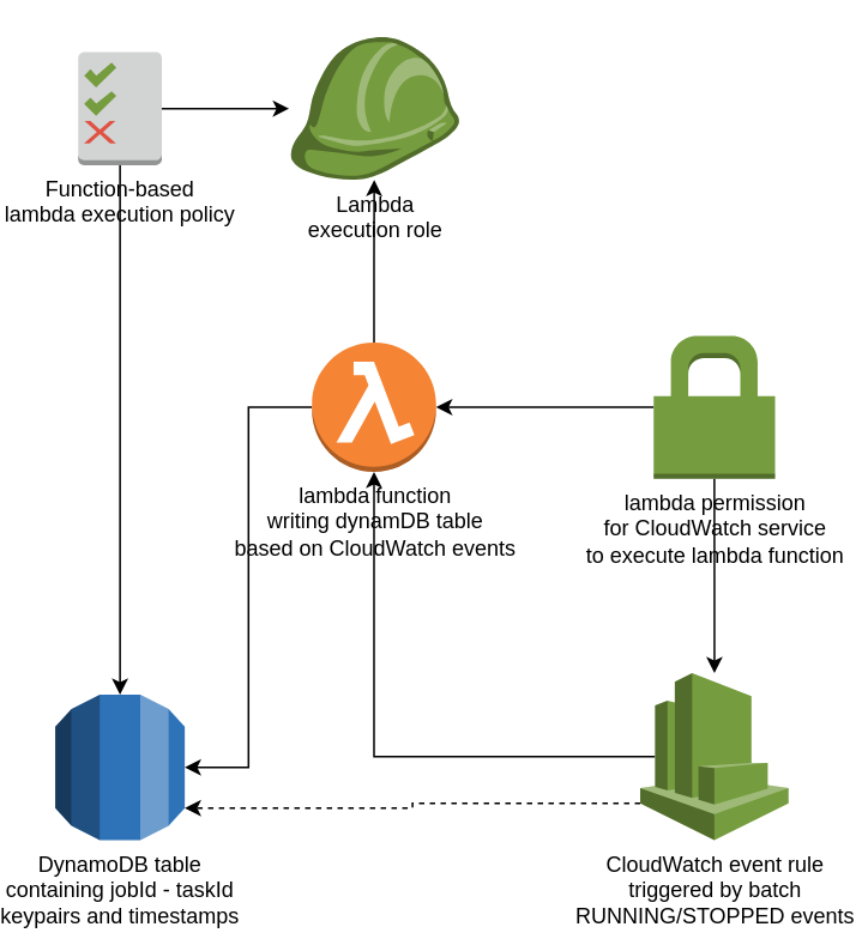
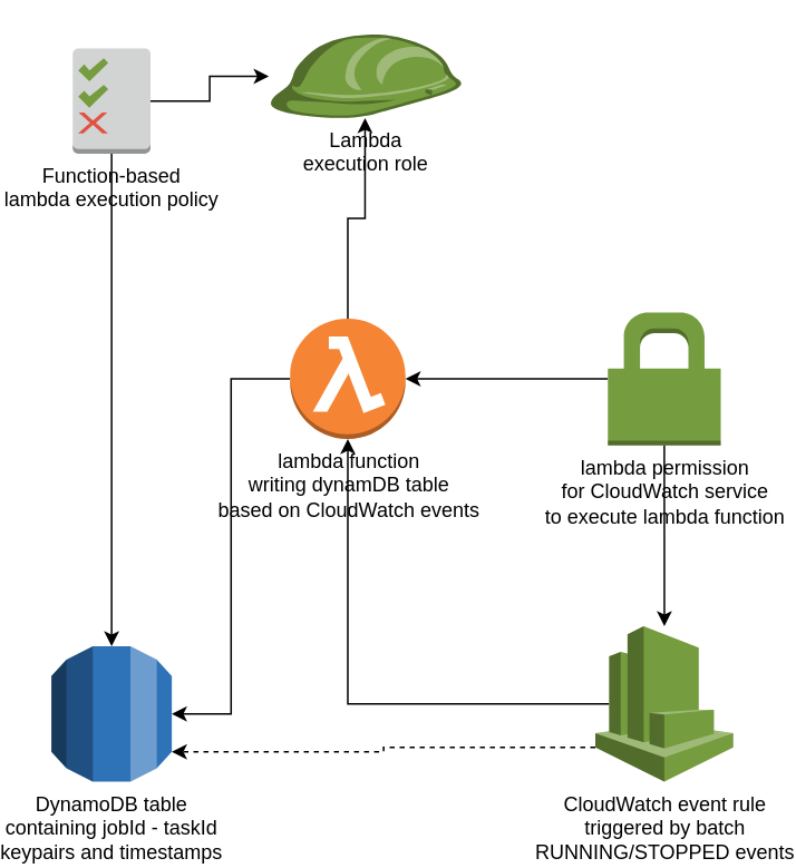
- <mxCell id="6" value="Lambda&lt;br&gt;execution role" style="outlineConnect=0;dashed=0;verticalLabelPosition=bottom;verticalAlign=top;align=center;html=1;shape=mxgraph.aws3.role;fillColor=#759C3E;gradientColor=none;" parent="1" vertex="1"><mxGeometry x="150.25" y="20" width="94.5" height="79.5" as="geometry" /></mxCell>
+ <mxCell id="6" value="Lambda&lt;br&gt;execution role" style="outlineConnect=0;dashed=0;verticalLabelPosition=bottom;verticalAlign=top;align=center;html=1;shape=mxgraph.aws3.role;fillColor=#759C3E;gradientColor=none;" parent="1" vertex="1"><mxGeometry x="150.25" y="20" width="115" height="50" as="geometry" /></mxCell>
